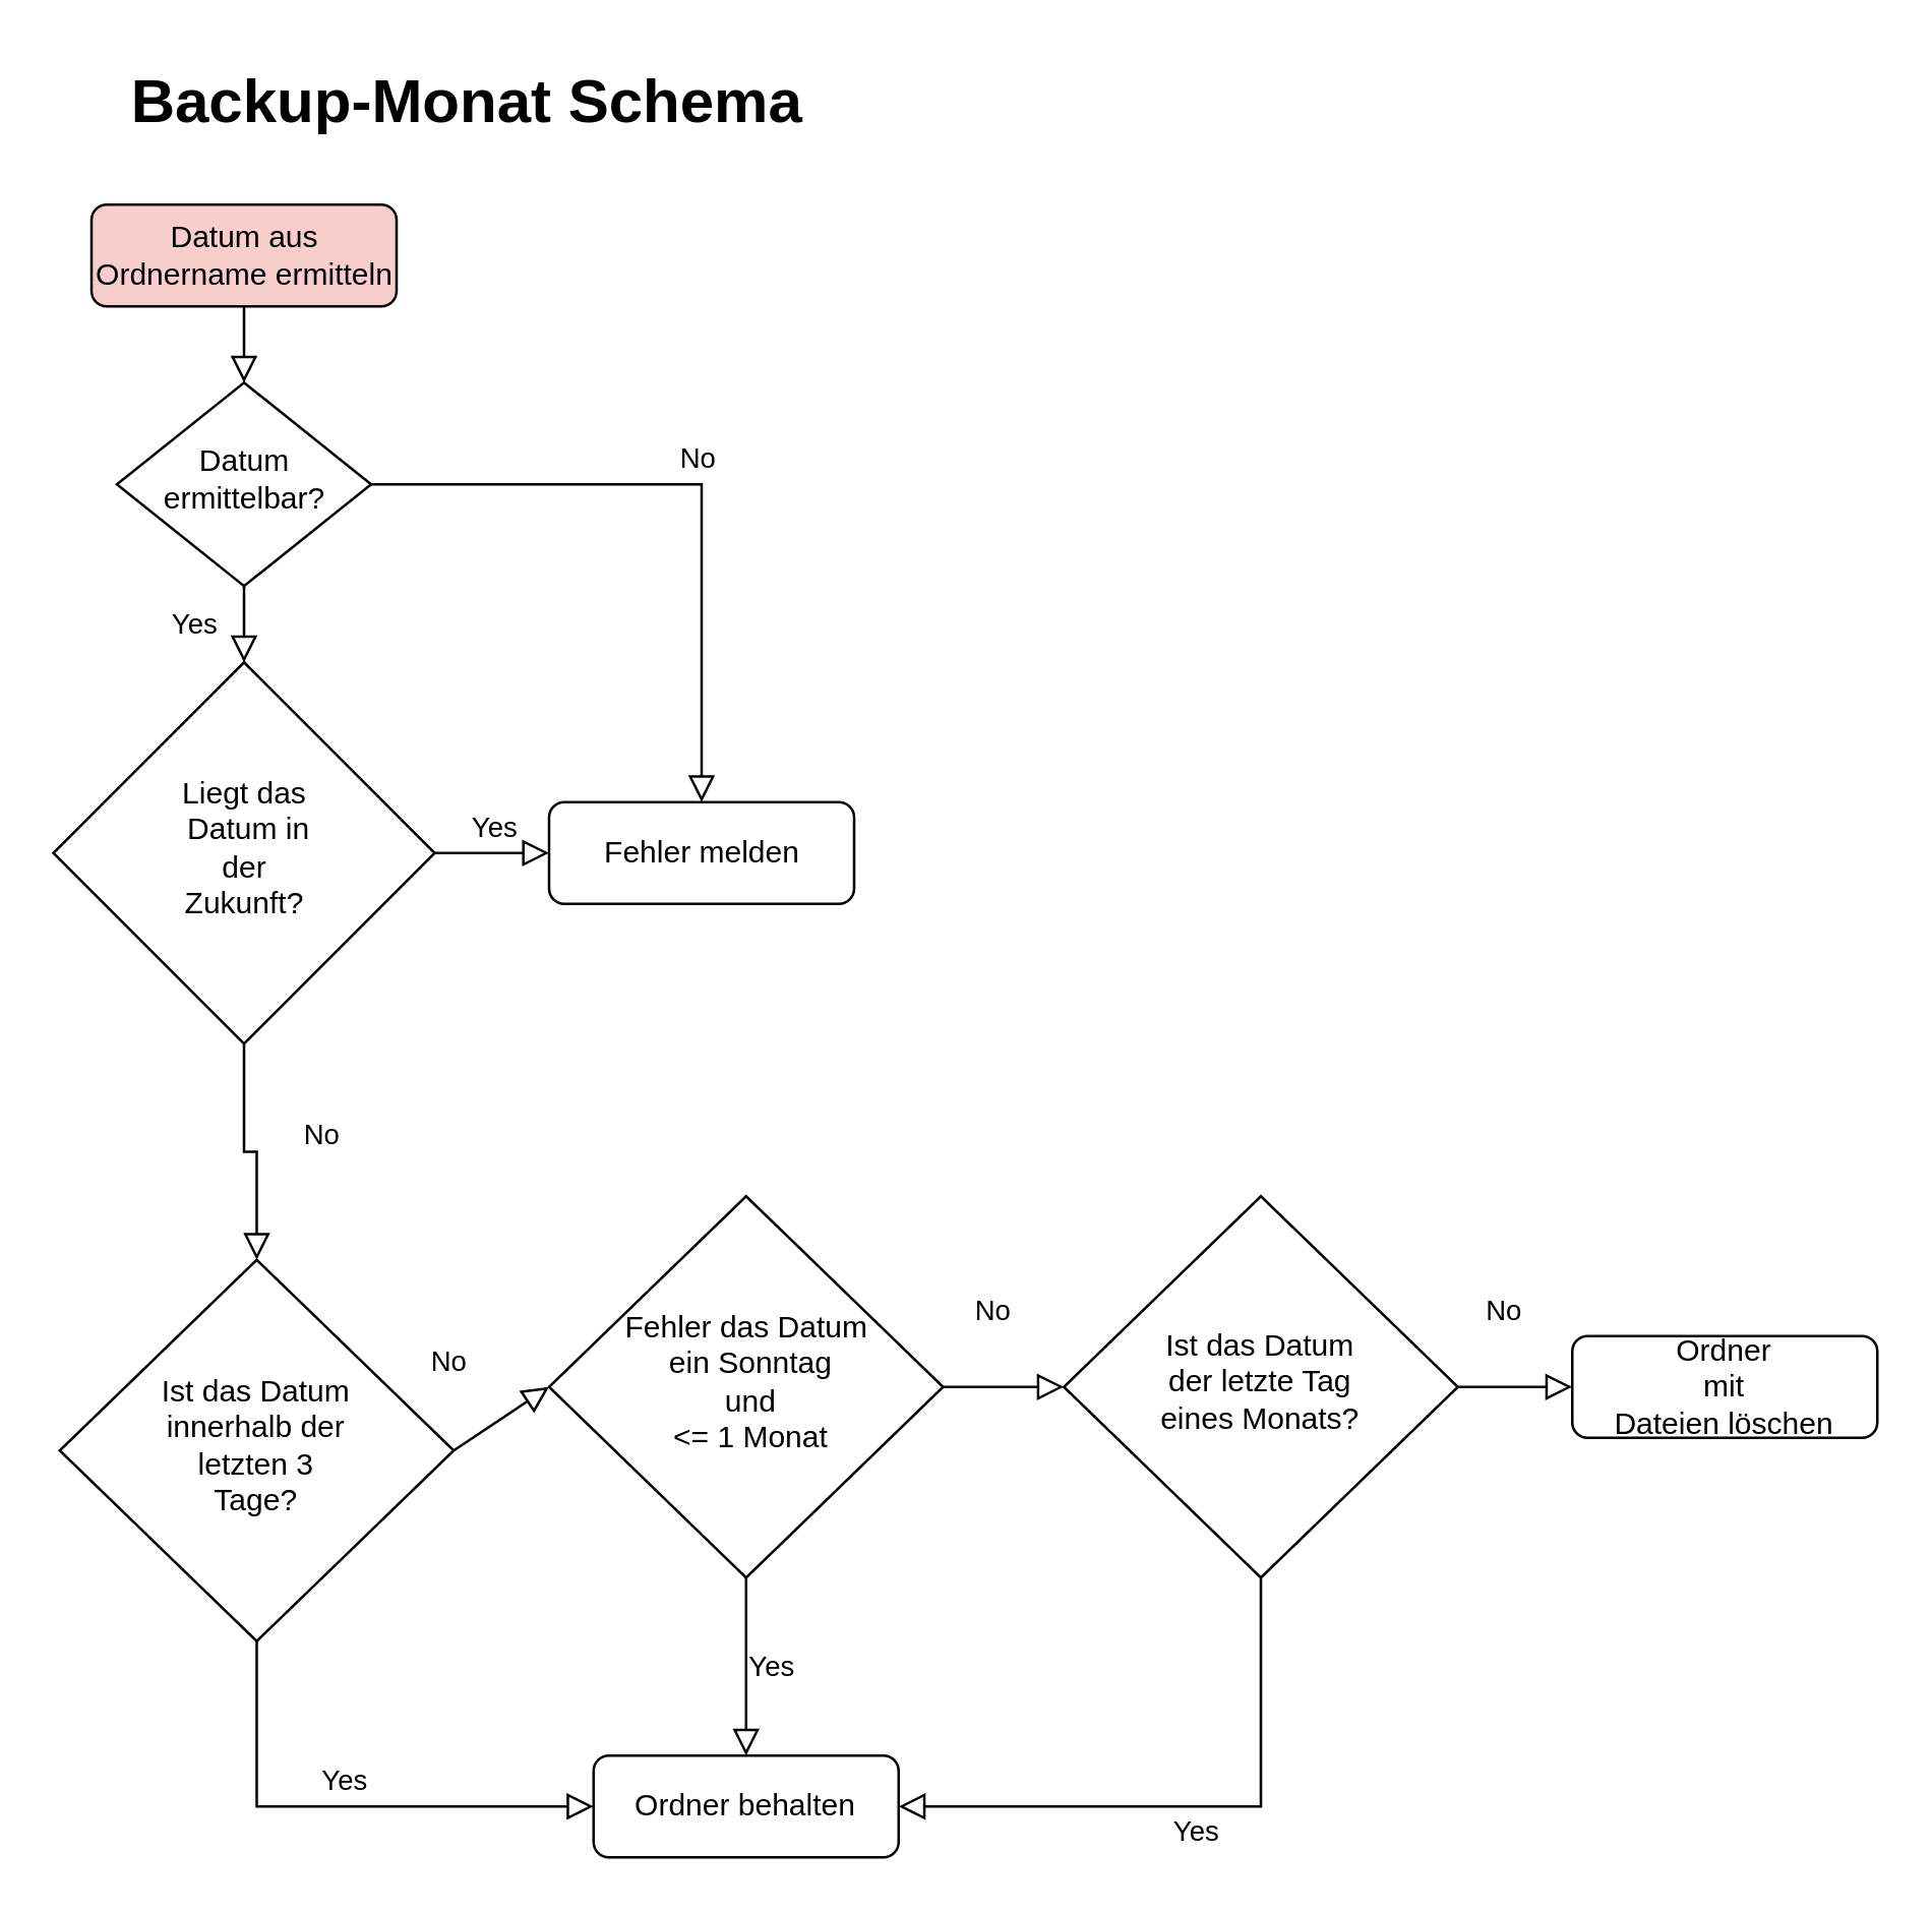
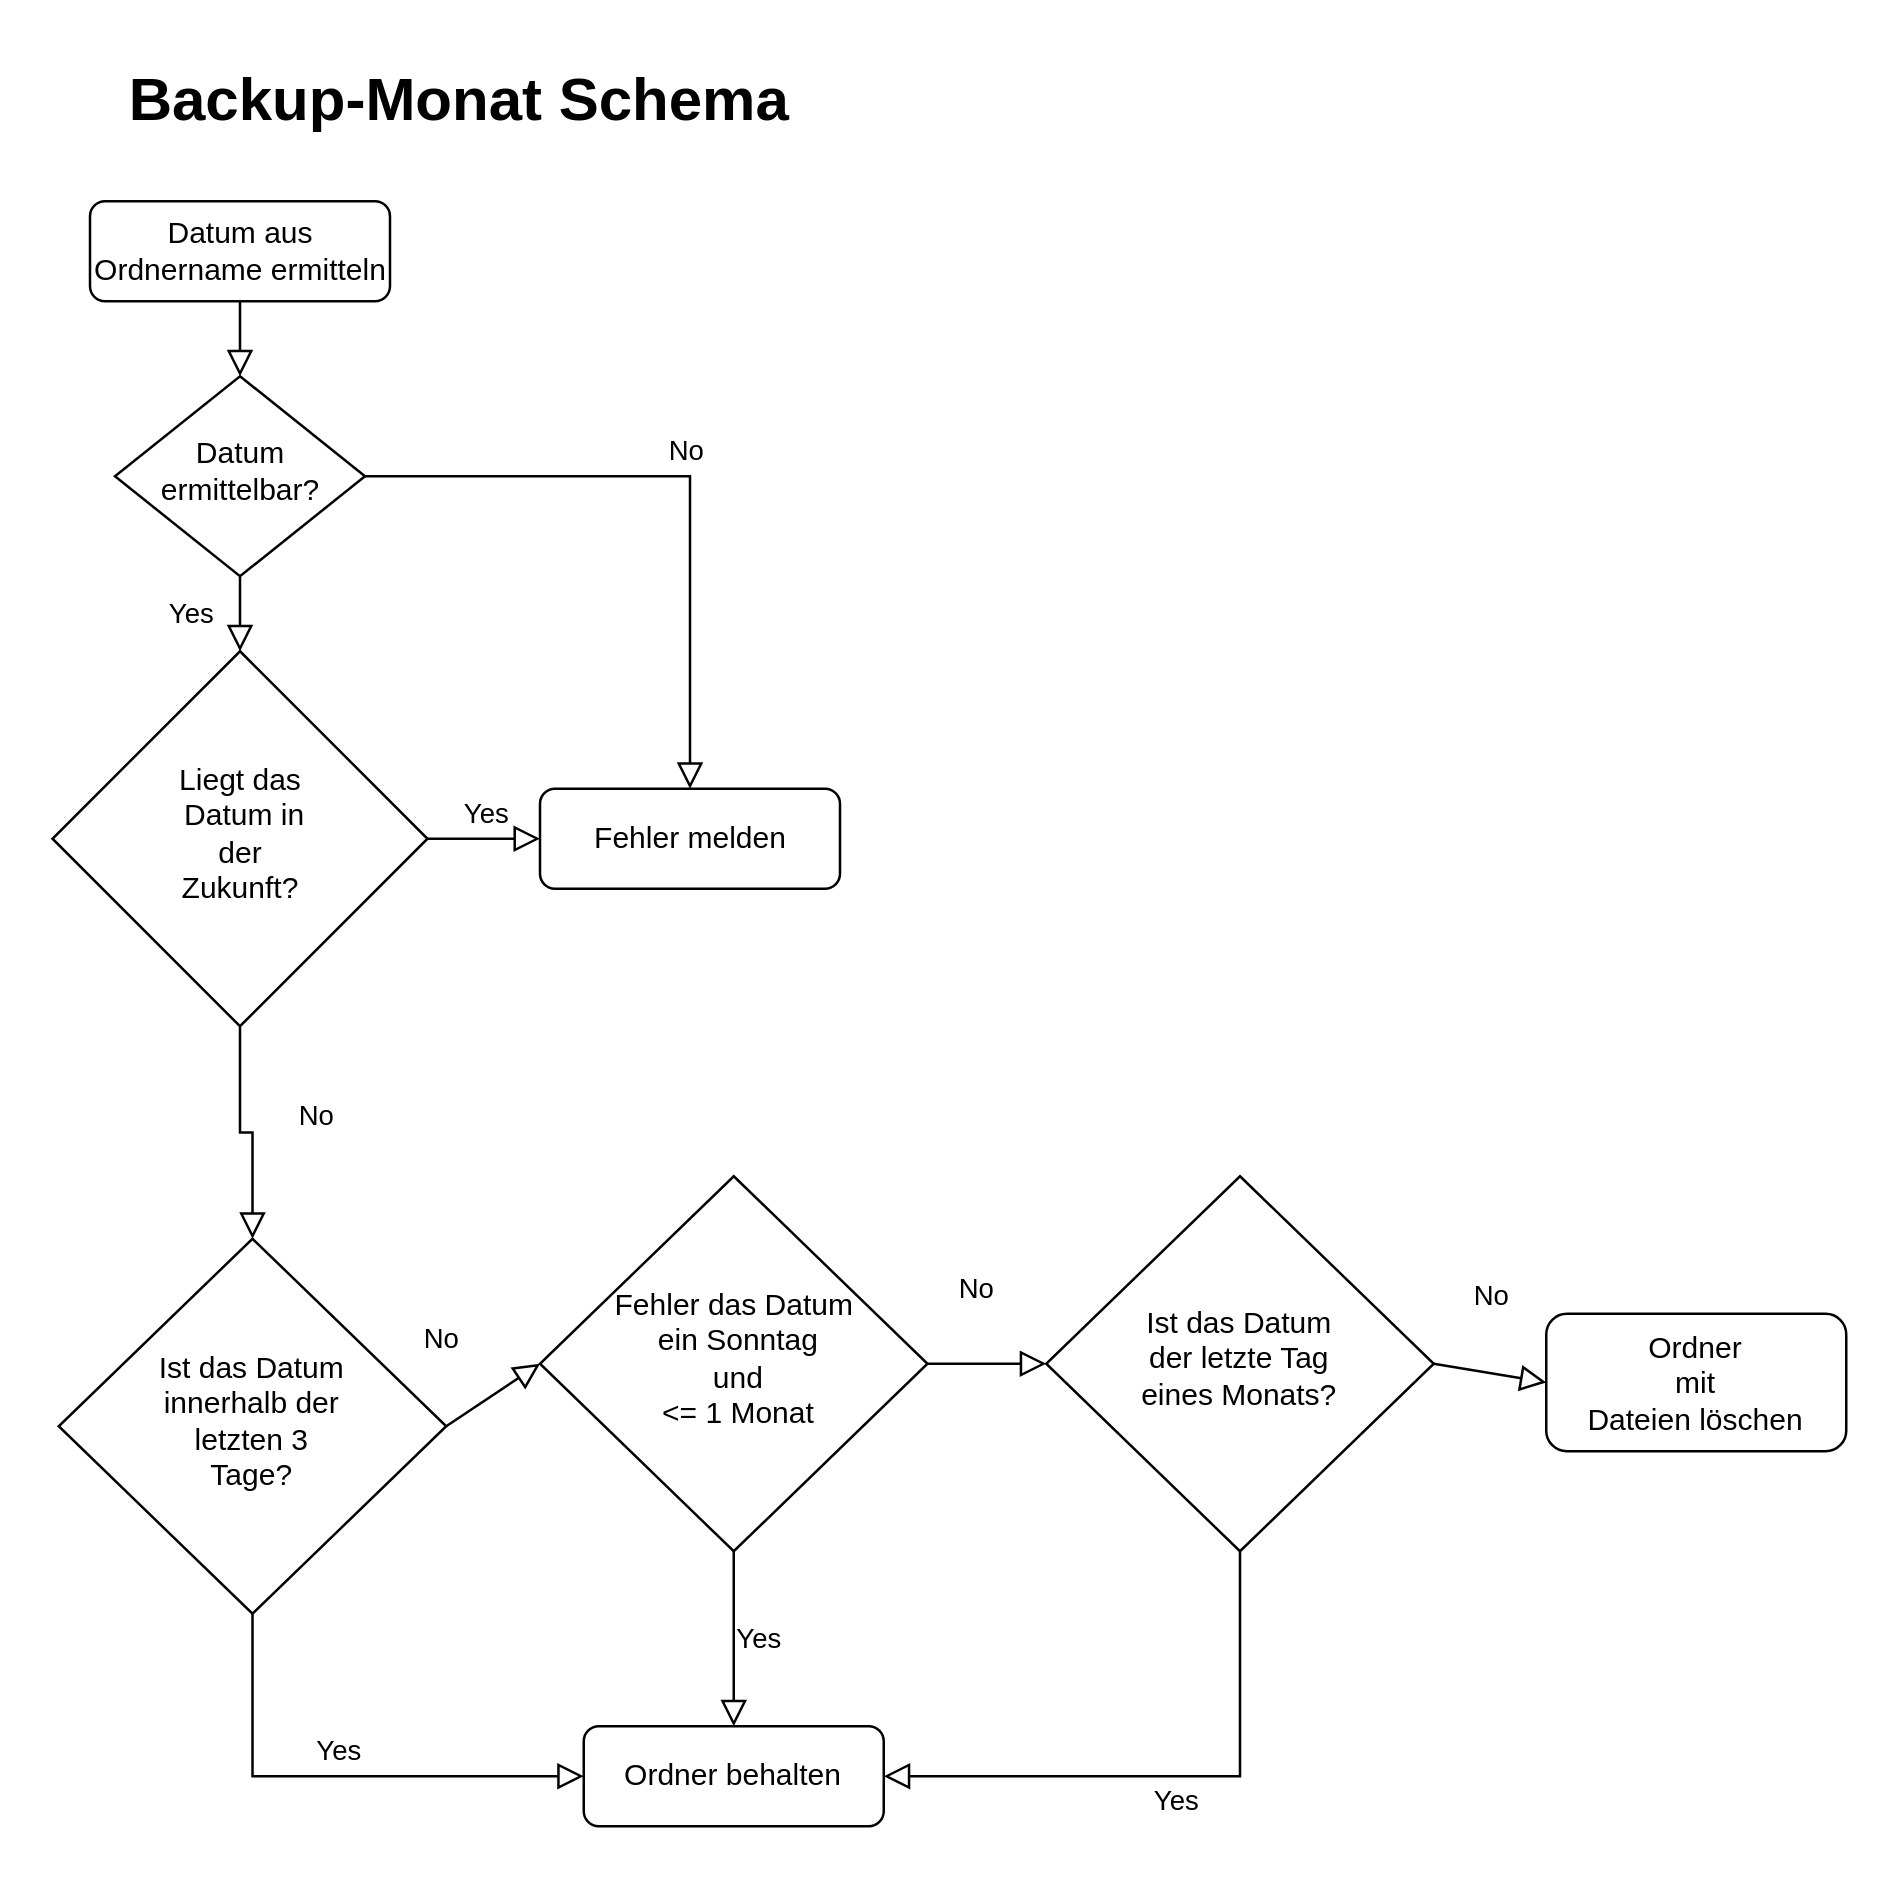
- <mxCell id="3" value="Datum aus Ordnername ermitteln" style="rounded=1;whiteSpace=wrap;html=1;fontSize=12;glass=0;strokeWidth=1;shadow=0;fillColor=#f8cecc;" parent="1" vertex="1"><mxGeometry x="35.5" y="80" width="120" height="40" as="geometry" /></mxCell>
+ <mxCell id="3" value="Datum aus Ordnername ermitteln" style="rounded=1;whiteSpace=wrap;html=1;fontSize=12;glass=0;strokeWidth=1;shadow=0;" parent="1" vertex="1"><mxGeometry x="35.5" y="80" width="120" height="40" as="geometry" /></mxCell>
- <mxCell id="21" value="Ordner&lt;br&gt;mit&lt;br&gt;Dateien löschen" style="rounded=1;whiteSpace=wrap;html=1;fontSize=12;glass=0;strokeWidth=1;shadow=0;" vertex="1" parent="1"><mxGeometry x="618" y="525" width="120" height="40" as="geometry" /></mxCell>
+ <mxCell id="21" value="Ordner&lt;br&gt;mit&lt;br&gt;Dateien löschen" style="rounded=1;whiteSpace=wrap;html=1;fontSize=12;glass=0;strokeWidth=1;shadow=0;" vertex="1" parent="1"><mxGeometry x="618" y="525" width="120" height="55" as="geometry" /></mxCell>
